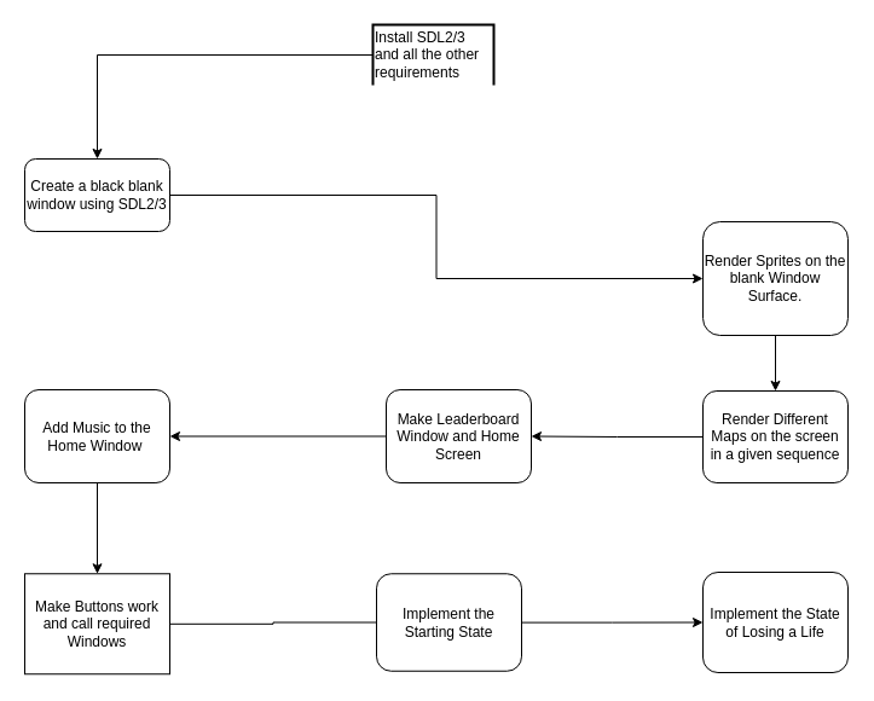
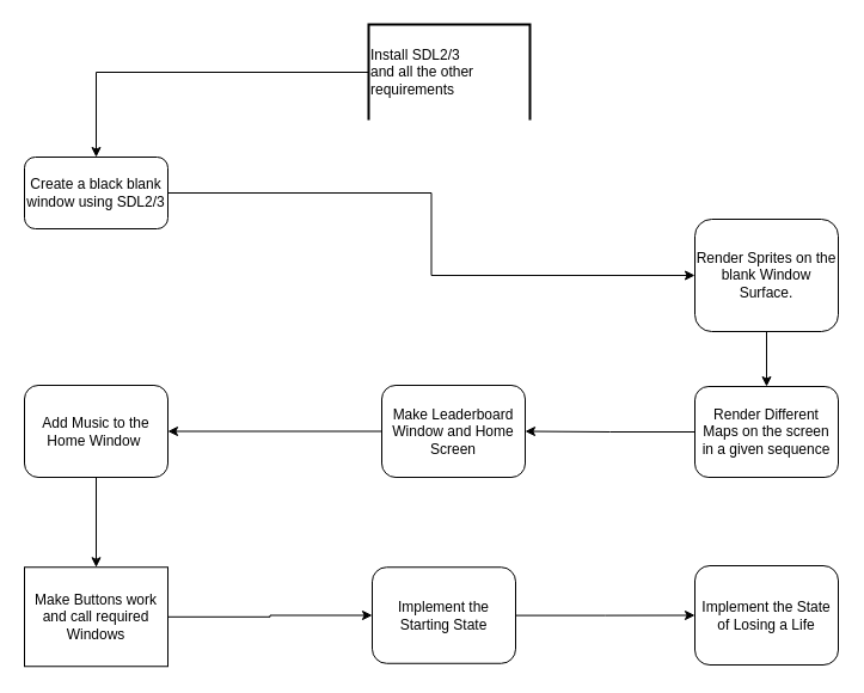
- <mxCell id="3" value="Install SDL2/3&lt;div&gt;and all the other&lt;br&gt;&lt;/div&gt;&lt;div&gt;requirements&lt;/div&gt;" style="strokeWidth=2;html=1;shape=mxgraph.flowchart.annotation_1;align=left;pointerEvents=1;direction=south;" vertex="1" parent="1"><mxGeometry x="308" y="20" width="100" height="50" as="geometry" /></mxCell>
+ <mxCell id="3" value="Install SDL2/3&lt;div&gt;and all the other&lt;br&gt;&lt;/div&gt;&lt;div&gt;requirements&lt;/div&gt;" style="strokeWidth=2;html=1;shape=mxgraph.flowchart.annotation_1;align=left;pointerEvents=1;direction=south;" vertex="1" parent="1"><mxGeometry x="308" y="20" width="135" height="80" as="geometry" /></mxCell>
- <mxCell id="15" style="edgeStyle=orthogonalEdgeStyle;rounded=0;orthogonalLoop=1;jettySize=auto;html=1;entryX=0;entryY=0.5;entryDx=0;entryDy=0;endArrow=none;" edge="1" parent="1" source="16" target="18"><mxGeometry relative="1" as="geometry" /></mxCell>
+ <mxCell id="15" style="edgeStyle=orthogonalEdgeStyle;rounded=0;orthogonalLoop=1;jettySize=auto;html=1;entryX=0;entryY=0.5;entryDx=0;entryDy=0;" edge="1" parent="1" source="16" target="18"><mxGeometry relative="1" as="geometry" /></mxCell>
